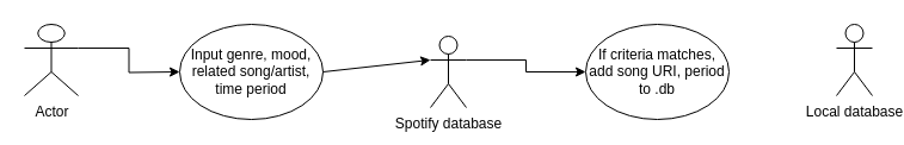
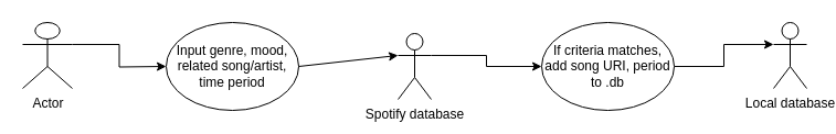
+ <mxCell id="8" style="edgeStyle=orthogonalEdgeStyle;rounded=0;orthogonalLoop=1;jettySize=auto;html=1;exitX=1;exitY=0.5;exitDx=0;exitDy=0;entryX=0;entryY=0.333;entryDx=0;entryDy=0;entryPerimeter=0;" edge="1" parent="1" source="9" target="10"><mxGeometry relative="1" as="geometry" /></mxCell>
